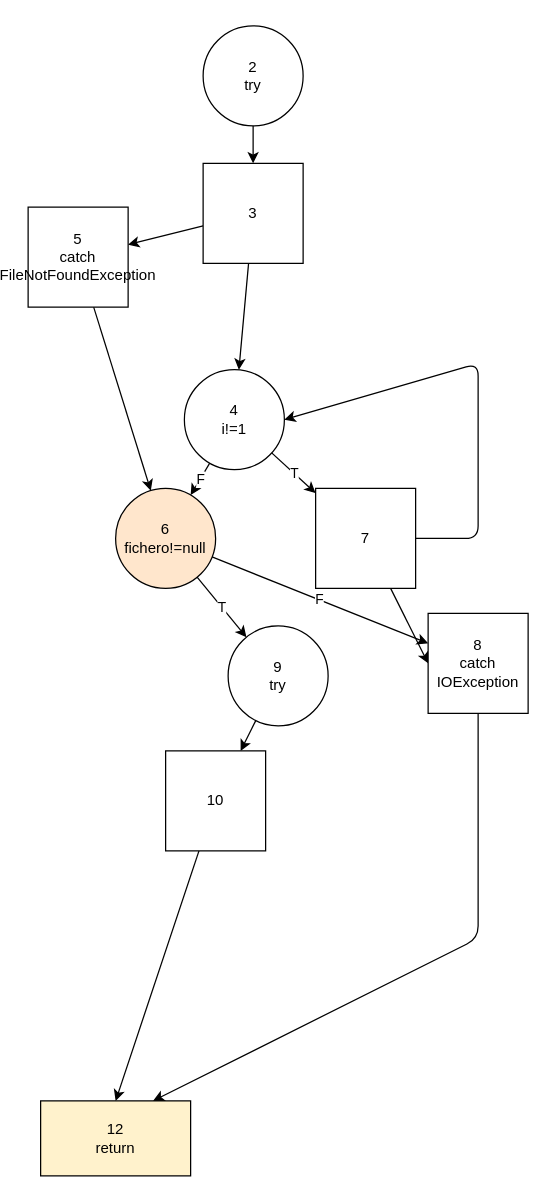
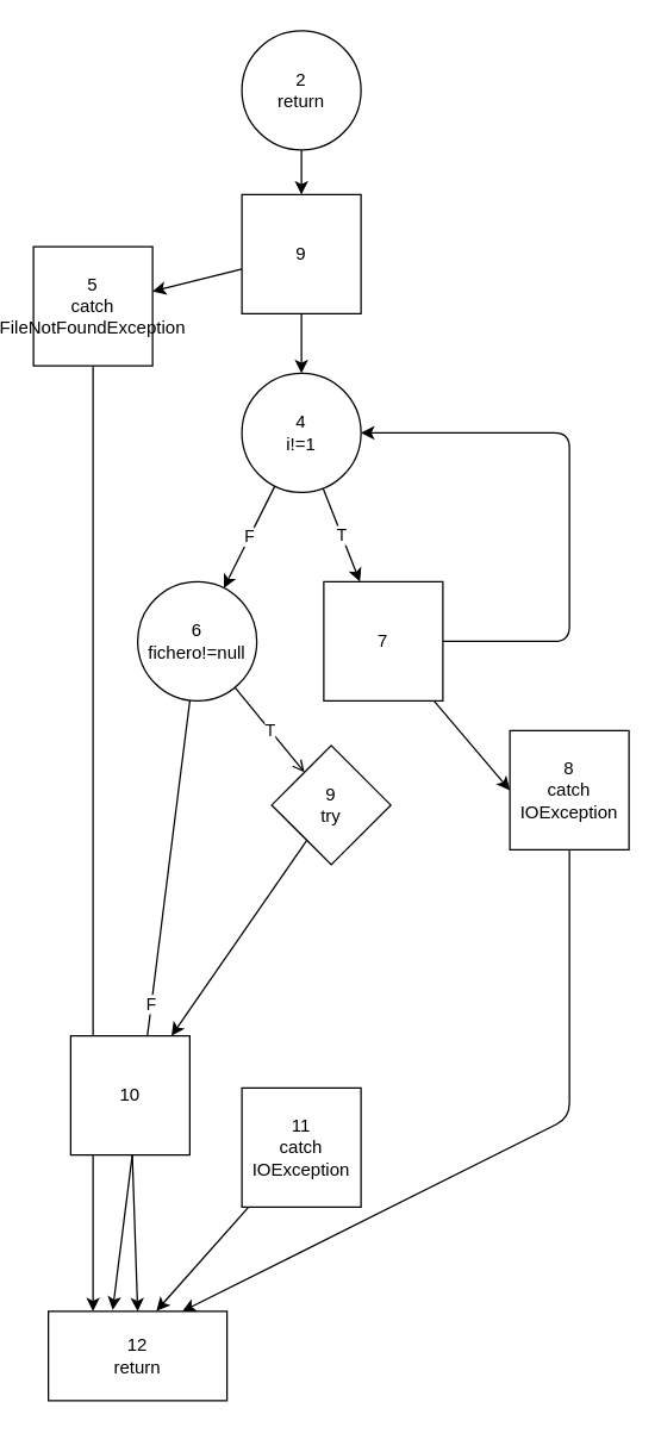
- <mxCell id="4" value="2&lt;br&gt;try" style="ellipse;whiteSpace=wrap;html=1;aspect=fixed;" parent="1" vertex="1"><mxGeometry x="160" y="20" width="80" height="80" as="geometry" /></mxCell>
+ <mxCell id="4" value="2&lt;br&gt;return" style="ellipse;whiteSpace=wrap;html=1;aspect=fixed;" parent="1" vertex="1"><mxGeometry x="160" y="20" width="80" height="80" as="geometry" /></mxCell>
- <mxCell id="7" value="3" style="whiteSpace=wrap;html=1;aspect=fixed;" parent="1" vertex="1"><mxGeometry x="160" y="130" width="80" height="80" as="geometry" /></mxCell>
+ <mxCell id="7" value="9" style="whiteSpace=wrap;html=1;aspect=fixed;" parent="1" vertex="1"><mxGeometry x="160" y="130" width="80" height="80" as="geometry" /></mxCell>
- <mxCell id="11" style="edgeStyle=none;html=1;" edge="1" parent="1" source="12" target="15"><mxGeometry relative="1" as="geometry" /></mxCell>
+ <mxCell id="11" style="edgeStyle=none;html=1;entryX=0.25;entryY=0;entryDx=0;entryDy=0;" edge="1" parent="1" source="12" target="27"><mxGeometry relative="1" as="geometry" /></mxCell>
- <mxCell id="10" value="4&lt;br&gt;i!=1" style="ellipse;whiteSpace=wrap;html=1;aspect=fixed;" parent="1" vertex="1"><mxGeometry x="145" y="295" width="80" height="80" as="geometry" /></mxCell>
+ <mxCell id="10" value="4&lt;br&gt;i!=1" style="ellipse;whiteSpace=wrap;html=1;aspect=fixed;" parent="1" vertex="1"><mxGeometry x="160" y="250" width="80" height="80" as="geometry" /></mxCell>
- <mxCell id="15" value="6&lt;br&gt;fichero!=null" style="ellipse;whiteSpace=wrap;html=1;aspect=fixed;fillColor=#ffe6cc;" parent="1" vertex="1"><mxGeometry x="90" y="390" width="80" height="80" as="geometry" /></mxCell>
+ <mxCell id="15" value="6&lt;br&gt;fichero!=null" style="ellipse;whiteSpace=wrap;html=1;aspect=fixed;" parent="1" vertex="1"><mxGeometry x="90" y="390" width="80" height="80" as="geometry" /></mxCell>
- <mxCell id="18" value="7" style="whiteSpace=wrap;html=1;aspect=fixed;" parent="1" vertex="1"><mxGeometry x="250" y="390" width="80" height="80" as="geometry" /></mxCell>
+ <mxCell id="18" value="7" style="whiteSpace=wrap;html=1;aspect=fixed;" parent="1" vertex="1"><mxGeometry x="215" y="390" width="80" height="80" as="geometry" /></mxCell>
- <mxCell id="14" value="F" style="edgeStyle=none;html=1;" edge="1" parent="1" source="15" target="20"><mxGeometry relative="1" as="geometry"><mxPoint x="100" y="530" as="targetPoint" /></mxGeometry></mxCell>
+ <mxCell id="14" value="F" style="edgeStyle=none;html=1;entryX=0.36;entryY=-0.016;entryDx=0;entryDy=0;entryPerimeter=0;" edge="1" parent="1" source="15" target="27"><mxGeometry relative="1" as="geometry"><mxPoint x="100" y="530" as="targetPoint" /></mxGeometry></mxCell>
- <mxCell id="13" value="T" style="edgeStyle=none;html=1;" parent="1" source="15" target="22" edge="1"><mxGeometry relative="1" as="geometry"><mxPoint x="150" y="540" as="targetPoint" /></mxGeometry></mxCell>
+ <mxCell id="13" value="T" style="edgeStyle=none;html=1;endArrow=open;" parent="1" source="15" target="22" edge="1"><mxGeometry relative="1" as="geometry"><mxPoint x="150" y="540" as="targetPoint" /></mxGeometry></mxCell>
- <mxCell id="22" value="9&lt;br&gt;try" style="ellipse;whiteSpace=wrap;html=1;aspect=fixed;" parent="1" vertex="1"><mxGeometry x="180" y="500" width="80" height="80" as="geometry" /></mxCell>
+ <mxCell id="22" value="9&lt;br&gt;try" style="rhombus;whiteSpace=wrap;html=1;aspect=fixed;" parent="1" vertex="1"><mxGeometry x="180" y="500" width="80" height="80" as="geometry" /></mxCell>
- <mxCell id="24" value="10" style="whiteSpace=wrap;html=1;aspect=fixed;" parent="1" vertex="1"><mxGeometry x="130" y="600" width="80" height="80" as="geometry" /></mxCell>
+ <mxCell id="24" value="10" style="whiteSpace=wrap;html=1;aspect=fixed;" parent="1" vertex="1"><mxGeometry x="45" y="695" width="80" height="80" as="geometry" /></mxCell>
+ <mxCell id="26" value="11&lt;br&gt;catch IOException" style="whiteSpace=wrap;html=1;aspect=fixed;" parent="1" vertex="1"><mxGeometry x="160" y="730" width="80" height="80" as="geometry" /></mxCell>
+ <mxCell id="25" style="edgeStyle=none;html=1;entryX=0.605;entryY=-0.006;entryDx=0;entryDy=0;entryPerimeter=0;" edge="1" parent="1" source="26" target="27"><mxGeometry relative="1" as="geometry"><mxPoint x="181.2" y="968.24" as="targetPoint" /></mxGeometry></mxCell>
- <mxCell id="27" value="12&lt;br&gt;return" style="rounded=0;whiteSpace=wrap;html=1;fillColor=#fff2cc;" vertex="1" parent="1"><mxGeometry x="30" y="880" width="120" height="60" as="geometry" /></mxCell>
+ <mxCell id="27" value="12&lt;br&gt;return" style="rounded=0;whiteSpace=wrap;html=1;" vertex="1" parent="1"><mxGeometry x="30" y="880" width="120" height="60" as="geometry" /></mxCell>
